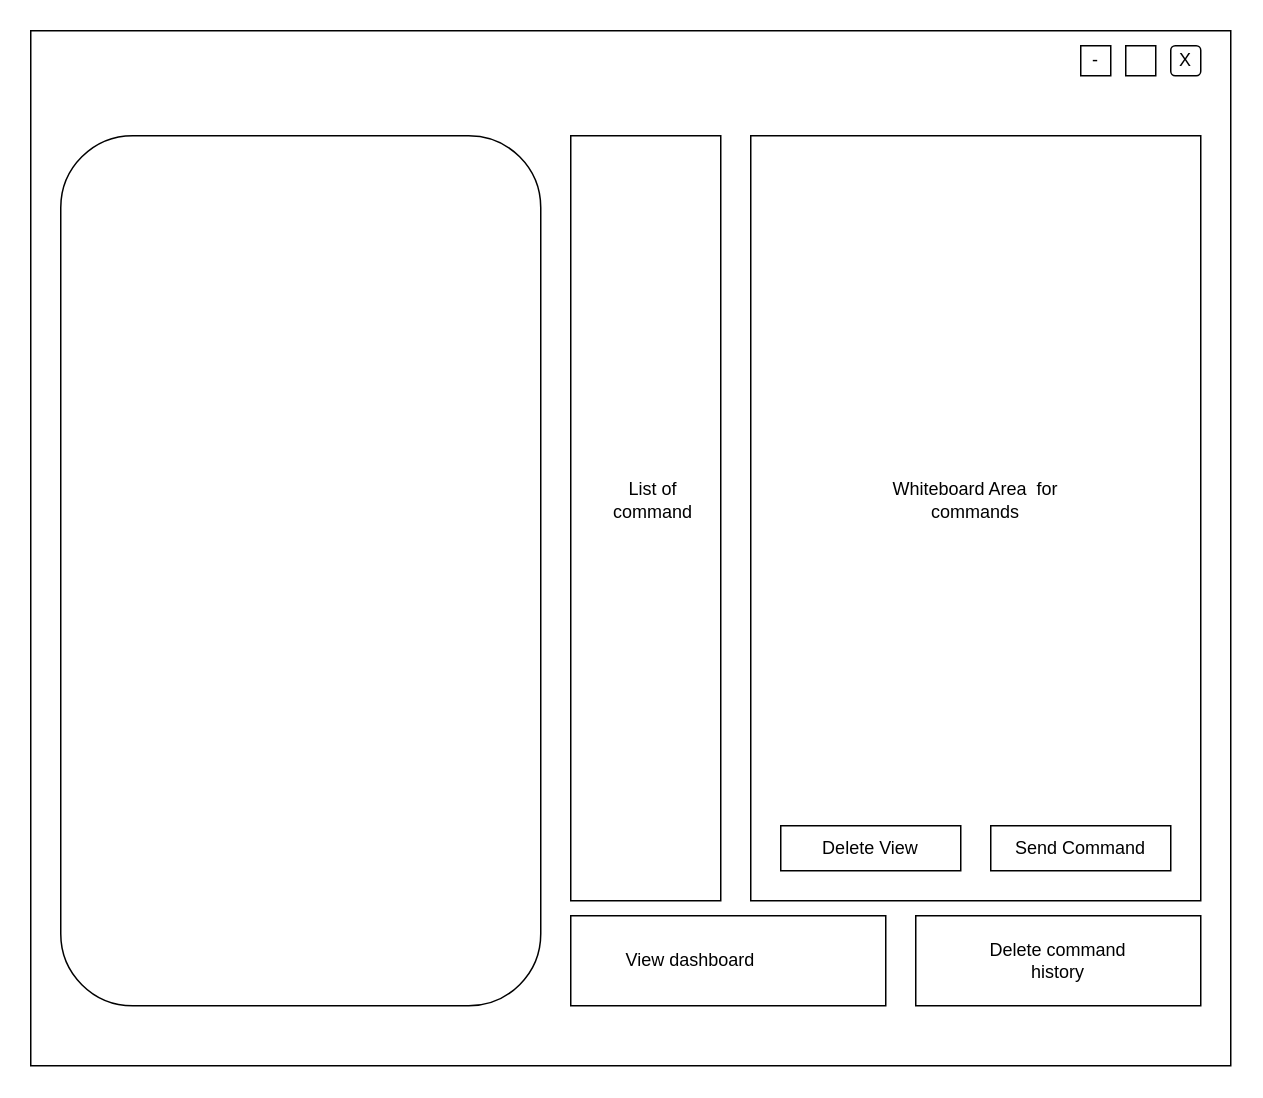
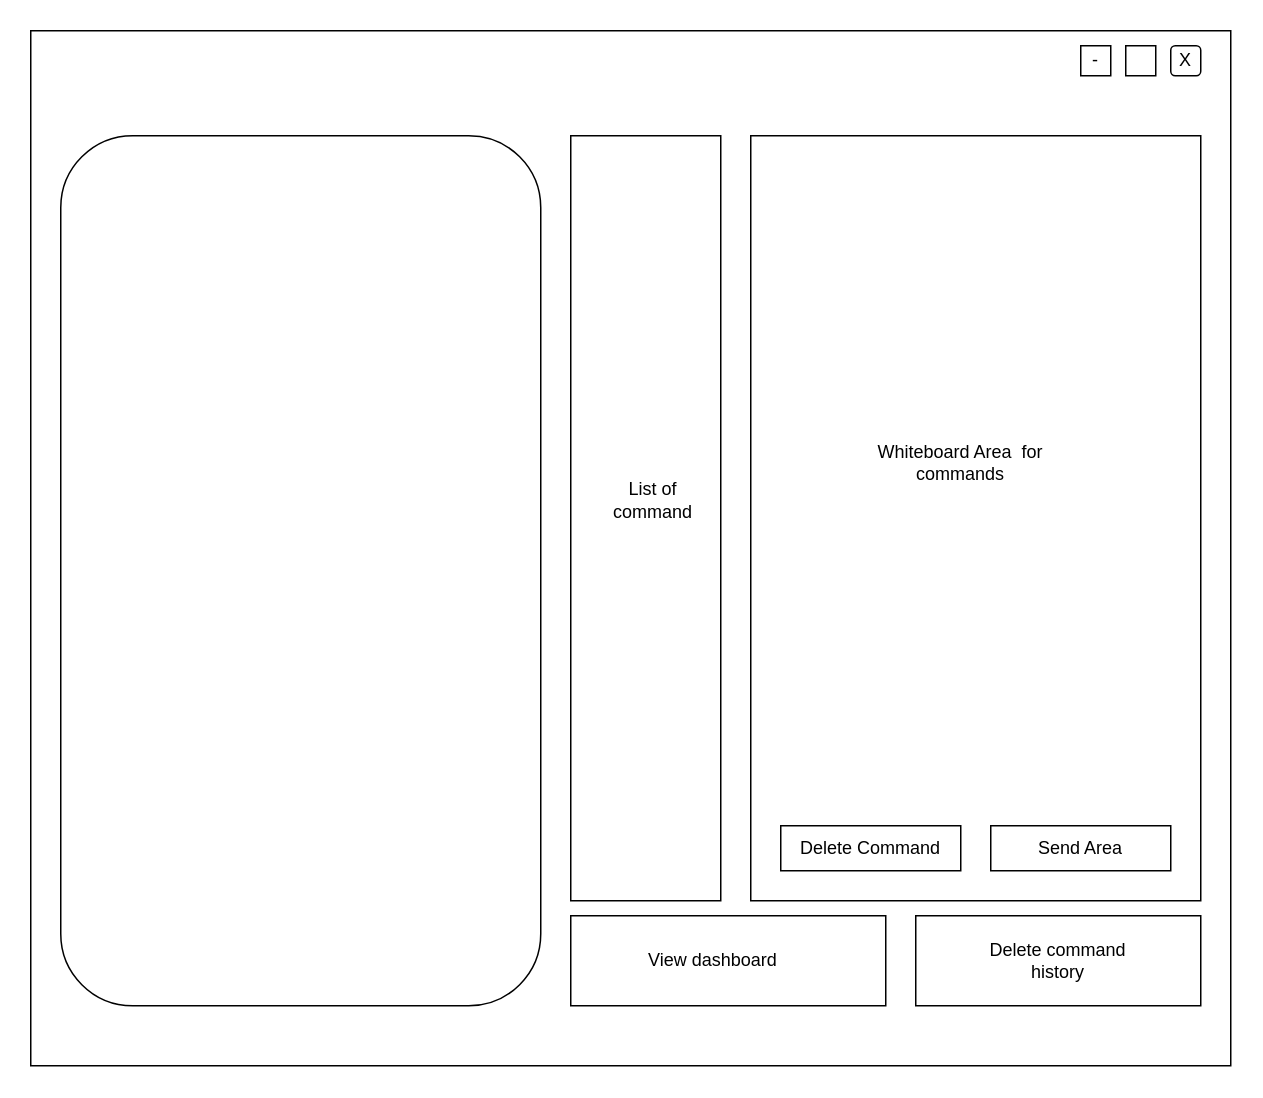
- <mxCell id="7" value="Whiteboard Area&amp;nbsp; for commands" style="text;html=1;strokeColor=none;fillColor=none;align=center;verticalAlign=middle;whiteSpace=wrap;rounded=0;" vertex="1" parent="1"><mxGeometry x="590" y="310" width="120" height="45" as="geometry" /></mxCell>
+ <mxCell id="7" value="Whiteboard Area&amp;nbsp; for commands" style="text;html=1;strokeColor=none;fillColor=none;align=center;verticalAlign=middle;whiteSpace=wrap;rounded=0;" vertex="1" parent="1"><mxGeometry x="580" y="285" width="120" height="45" as="geometry" /></mxCell>
- <mxCell id="6" value="Delete View" style="text;html=1;strokeColor=none;fillColor=none;align=center;verticalAlign=middle;whiteSpace=wrap;rounded=0;" vertex="1" parent="1"><mxGeometry x="530" y="555" width="100" height="20" as="geometry" /></mxCell>
+ <mxCell id="6" value="Delete Command" style="text;html=1;strokeColor=none;fillColor=none;align=center;verticalAlign=middle;whiteSpace=wrap;rounded=0;" vertex="1" parent="1"><mxGeometry x="530" y="555" width="100" height="20" as="geometry" /></mxCell>
- <mxCell id="18" value="Send Command" style="text;html=1;strokeColor=none;fillColor=none;align=center;verticalAlign=middle;whiteSpace=wrap;rounded=0;" vertex="1" parent="1"><mxGeometry x="665" y="555" width="110" height="20" as="geometry" /></mxCell>
+ <mxCell id="18" value="Send Area" style="text;html=1;strokeColor=none;fillColor=none;align=center;verticalAlign=middle;whiteSpace=wrap;rounded=0;" vertex="1" parent="1"><mxGeometry x="665" y="555" width="110" height="20" as="geometry" /></mxCell>
- <mxCell id="9" value="View dashboard" style="text;html=1;strokeColor=none;fillColor=none;align=center;verticalAlign=middle;whiteSpace=wrap;rounded=0;" vertex="1" parent="1"><mxGeometry x="400" y="617.5" width="120" height="45" as="geometry" /></mxCell>
+ <mxCell id="9" value="View dashboard" style="text;html=1;strokeColor=none;fillColor=none;align=center;verticalAlign=middle;whiteSpace=wrap;rounded=0;" vertex="1" parent="1"><mxGeometry x="415" y="617.5" width="120" height="45" as="geometry" /></mxCell>
